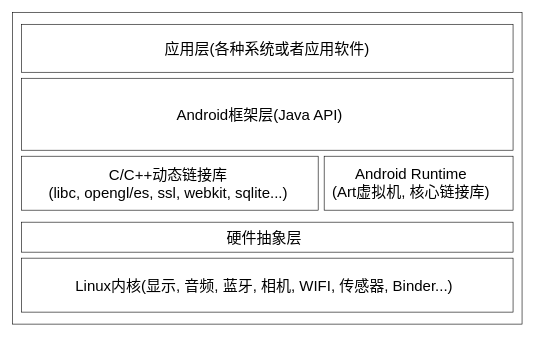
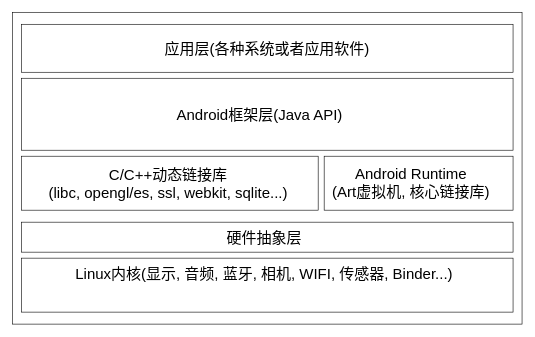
- <mxCell id="15" value="&lt;span style=&quot;font-size: 25px&quot;&gt;Linux内核(显示, 音频, 蓝牙, 相机, WIFI, 传感器, Binder...)&lt;/span&gt;" style="text;html=1;strokeColor=none;fillColor=none;align=center;verticalAlign=middle;whiteSpace=wrap;rounded=0;" vertex="1" parent="1"><mxGeometry x="50" y="455" width="780" height="40" as="geometry" /></mxCell>
+ <mxCell id="15" value="&lt;span style=&quot;font-size: 25px&quot;&gt;Linux内核(显示, 音频, 蓝牙, 相机, WIFI, 传感器, Binder...)&lt;/span&gt;" style="text;html=1;strokeColor=none;fillColor=none;align=center;verticalAlign=middle;whiteSpace=wrap;rounded=0;" vertex="1" parent="1"><mxGeometry x="50" y="435" width="780" height="40" as="geometry" /></mxCell>
